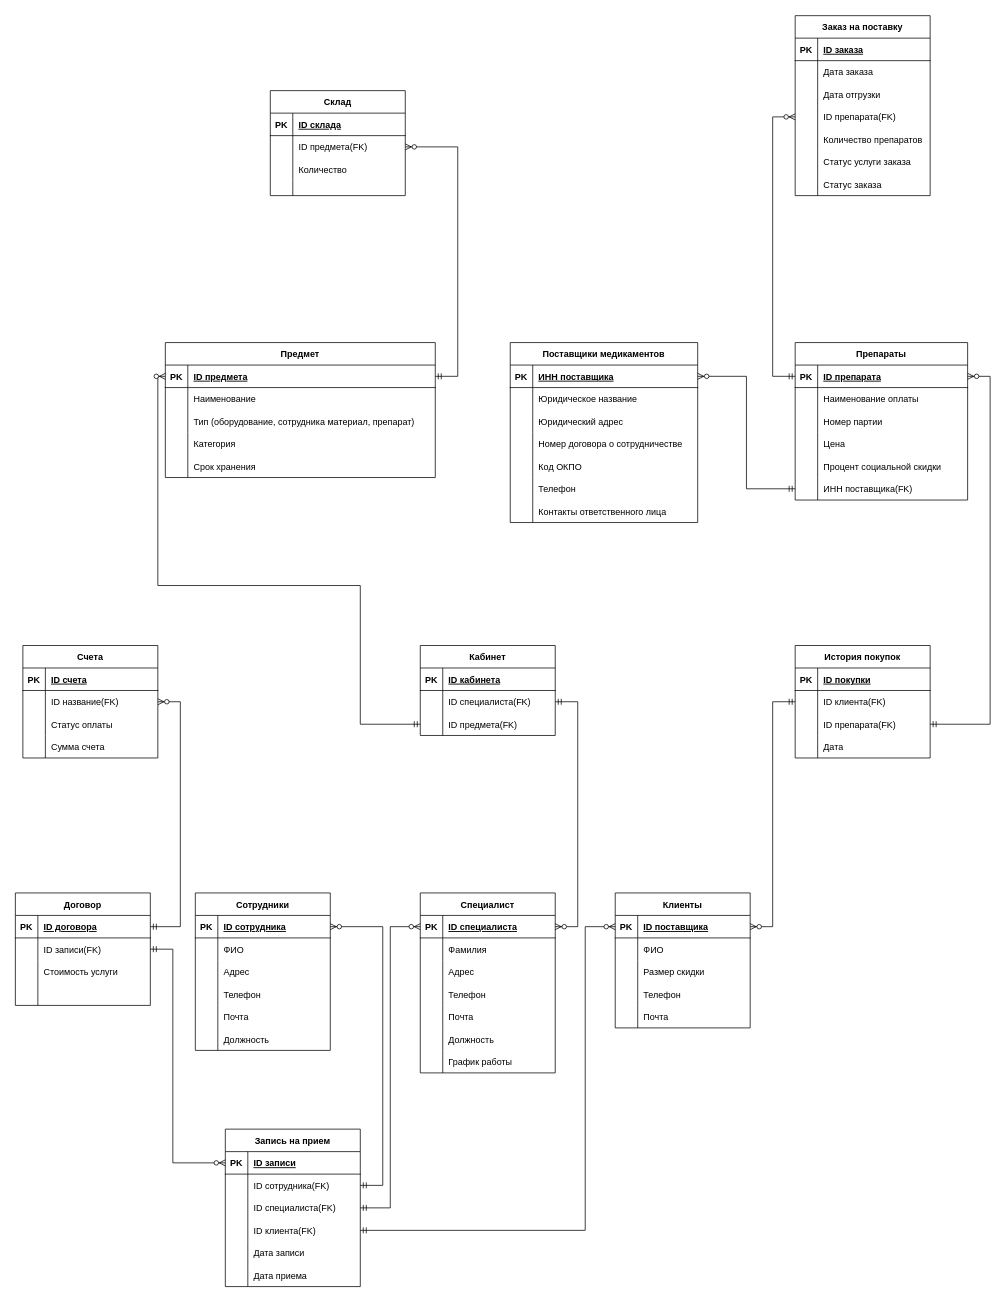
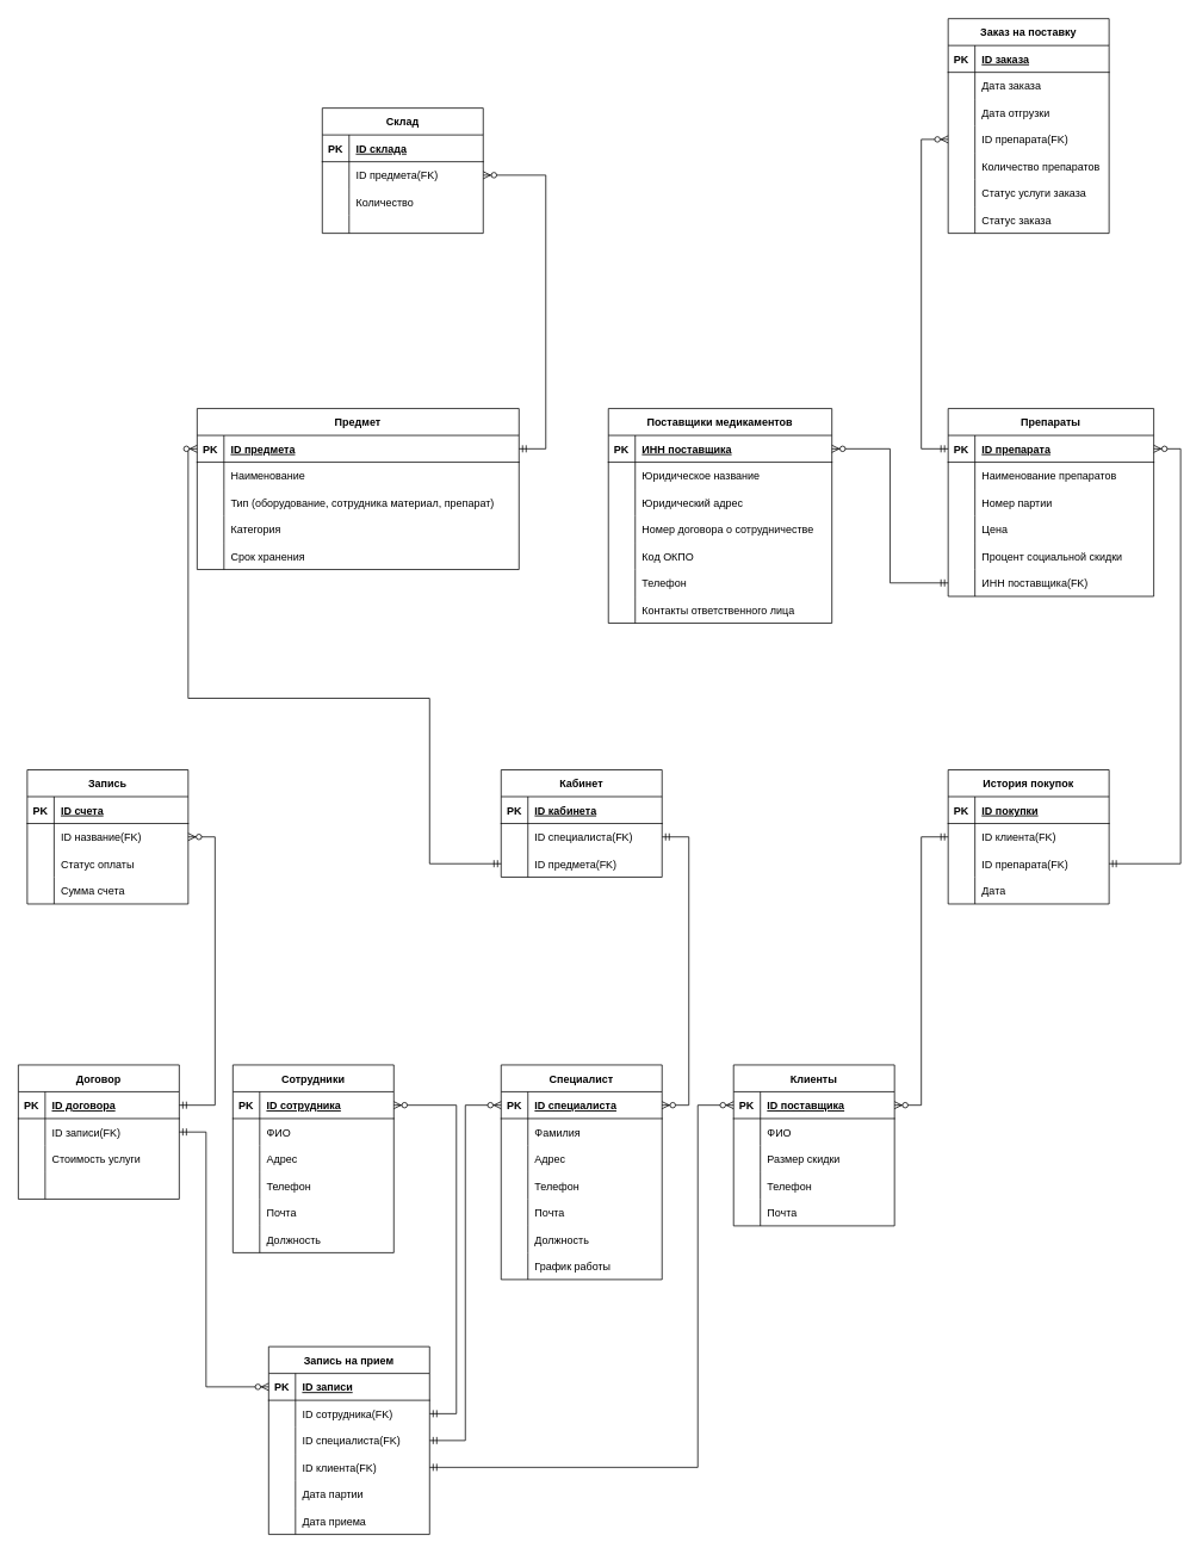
- <mxCell id="30" value="Наименование оплаты" style="shape=partialRectangle;connectable=0;fillColor=none;top=0;left=0;bottom=0;right=0;align=left;spacingLeft=6;overflow=hidden;" vertex="1" parent="28"><mxGeometry x="30" width="200" height="30" as="geometry"><mxRectangle width="200" height="30" as="alternateBounds" /></mxGeometry></mxCell>
+ <mxCell id="30" value="Наименование препаратов" style="shape=partialRectangle;connectable=0;fillColor=none;top=0;left=0;bottom=0;right=0;align=left;spacingLeft=6;overflow=hidden;" vertex="1" parent="28"><mxGeometry x="30" width="200" height="30" as="geometry"><mxRectangle width="200" height="30" as="alternateBounds" /></mxGeometry></mxCell>
- <mxCell id="91" value="Счета" style="shape=table;startSize=30;container=1;collapsible=1;childLayout=tableLayout;fixedRows=1;rowLines=0;fontStyle=1;align=center;resizeLast=1;" vertex="1" parent="1"><mxGeometry x="30" y="860" width="180" height="150" as="geometry" /></mxCell>
+ <mxCell id="91" value="Запись" style="shape=table;startSize=30;container=1;collapsible=1;childLayout=tableLayout;fixedRows=1;rowLines=0;fontStyle=1;align=center;resizeLast=1;" vertex="1" parent="1"><mxGeometry x="30" y="860" width="180" height="150" as="geometry" /></mxCell>
- <mxCell id="174" value="Дата записи" style="shape=partialRectangle;connectable=0;fillColor=none;top=0;left=0;bottom=0;right=0;align=left;spacingLeft=6;overflow=hidden;" vertex="1" parent="172"><mxGeometry x="30" width="150" height="30" as="geometry"><mxRectangle width="150" height="30" as="alternateBounds" /></mxGeometry></mxCell>
+ <mxCell id="174" value="Дата партии" style="shape=partialRectangle;connectable=0;fillColor=none;top=0;left=0;bottom=0;right=0;align=left;spacingLeft=6;overflow=hidden;" vertex="1" parent="172"><mxGeometry x="30" width="150" height="30" as="geometry"><mxRectangle width="150" height="30" as="alternateBounds" /></mxGeometry></mxCell>
